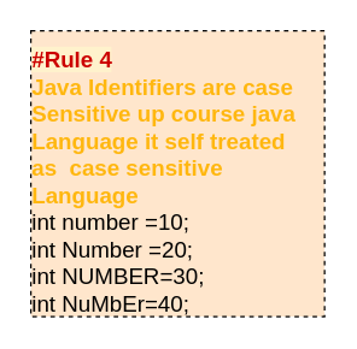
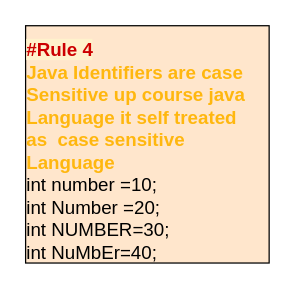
- <mxCell id="2" value="&lt;br&gt;&lt;br&gt;&lt;div style=&quot;font-family: &amp;#34;helvetica&amp;#34; ; text-align: left ; font-size: 15px&quot;&gt;&lt;font color=&quot;#cc0000&quot;&gt;&lt;b style=&quot;background-color: rgb(255 , 242 , 204)&quot;&gt;#Rule 4&lt;/b&gt;&lt;/font&gt;&lt;/div&gt;&lt;div style=&quot;font-family: &amp;#34;helvetica&amp;#34; ; text-align: left ; font-size: 15px&quot;&gt;&lt;font color=&quot;#ffb70f&quot;&gt;&lt;b&gt;Java Identifiers are case Sensitive up course java Language it self treated as&amp;nbsp; case sensitive Language&lt;/b&gt;&lt;/font&gt;&lt;/div&gt;&lt;div style=&quot;font-family: &amp;#34;helvetica&amp;#34; ; text-align: left ; font-size: 15px&quot;&gt;int number =10;&lt;/div&gt;&lt;div style=&quot;font-family: &amp;#34;helvetica&amp;#34; ; text-align: left ; font-size: 15px&quot;&gt;int Number =20;&lt;/div&gt;&lt;div style=&quot;font-family: &amp;#34;helvetica&amp;#34; ; text-align: left ; font-size: 15px&quot;&gt;int NUMBER=30;&lt;/div&gt;&lt;div style=&quot;font-family: &amp;#34;helvetica&amp;#34; ; text-align: left ; font-size: 15px&quot;&gt;int NuMbEr=40;&lt;/div&gt;&lt;div style=&quot;font-family: &amp;#34;helvetica&amp;#34; ; text-align: left ; font-size: 15px&quot;&gt;&lt;br&gt;&lt;/div&gt;" style="rounded=0;whiteSpace=wrap;html=1;fillColor=#ffe6cc;dashed=1;" vertex="1" parent="1"><mxGeometry x="20" y="20" width="195" height="190" as="geometry" /></mxCell>
+ <mxCell id="2" value="&lt;br&gt;&lt;br&gt;&lt;div style=&quot;font-family: &amp;#34;helvetica&amp;#34; ; text-align: left ; font-size: 15px&quot;&gt;&lt;font color=&quot;#cc0000&quot;&gt;&lt;b style=&quot;background-color: rgb(255 , 242 , 204)&quot;&gt;#Rule 4&lt;/b&gt;&lt;/font&gt;&lt;/div&gt;&lt;div style=&quot;font-family: &amp;#34;helvetica&amp;#34; ; text-align: left ; font-size: 15px&quot;&gt;&lt;font color=&quot;#ffb70f&quot;&gt;&lt;b&gt;Java Identifiers are case Sensitive up course java Language it self treated as&amp;nbsp; case sensitive Language&lt;/b&gt;&lt;/font&gt;&lt;/div&gt;&lt;div style=&quot;font-family: &amp;#34;helvetica&amp;#34; ; text-align: left ; font-size: 15px&quot;&gt;int number =10;&lt;/div&gt;&lt;div style=&quot;font-family: &amp;#34;helvetica&amp;#34; ; text-align: left ; font-size: 15px&quot;&gt;int Number =20;&lt;/div&gt;&lt;div style=&quot;font-family: &amp;#34;helvetica&amp;#34; ; text-align: left ; font-size: 15px&quot;&gt;int NUMBER=30;&lt;/div&gt;&lt;div style=&quot;font-family: &amp;#34;helvetica&amp;#34; ; text-align: left ; font-size: 15px&quot;&gt;int NuMbEr=40;&lt;/div&gt;&lt;div style=&quot;font-family: &amp;#34;helvetica&amp;#34; ; text-align: left ; font-size: 15px&quot;&gt;&lt;br&gt;&lt;/div&gt;" style="rounded=0;whiteSpace=wrap;html=1;fillColor=#ffe6cc;" vertex="1" parent="1"><mxGeometry x="20" y="20" width="195" height="190" as="geometry" /></mxCell>
